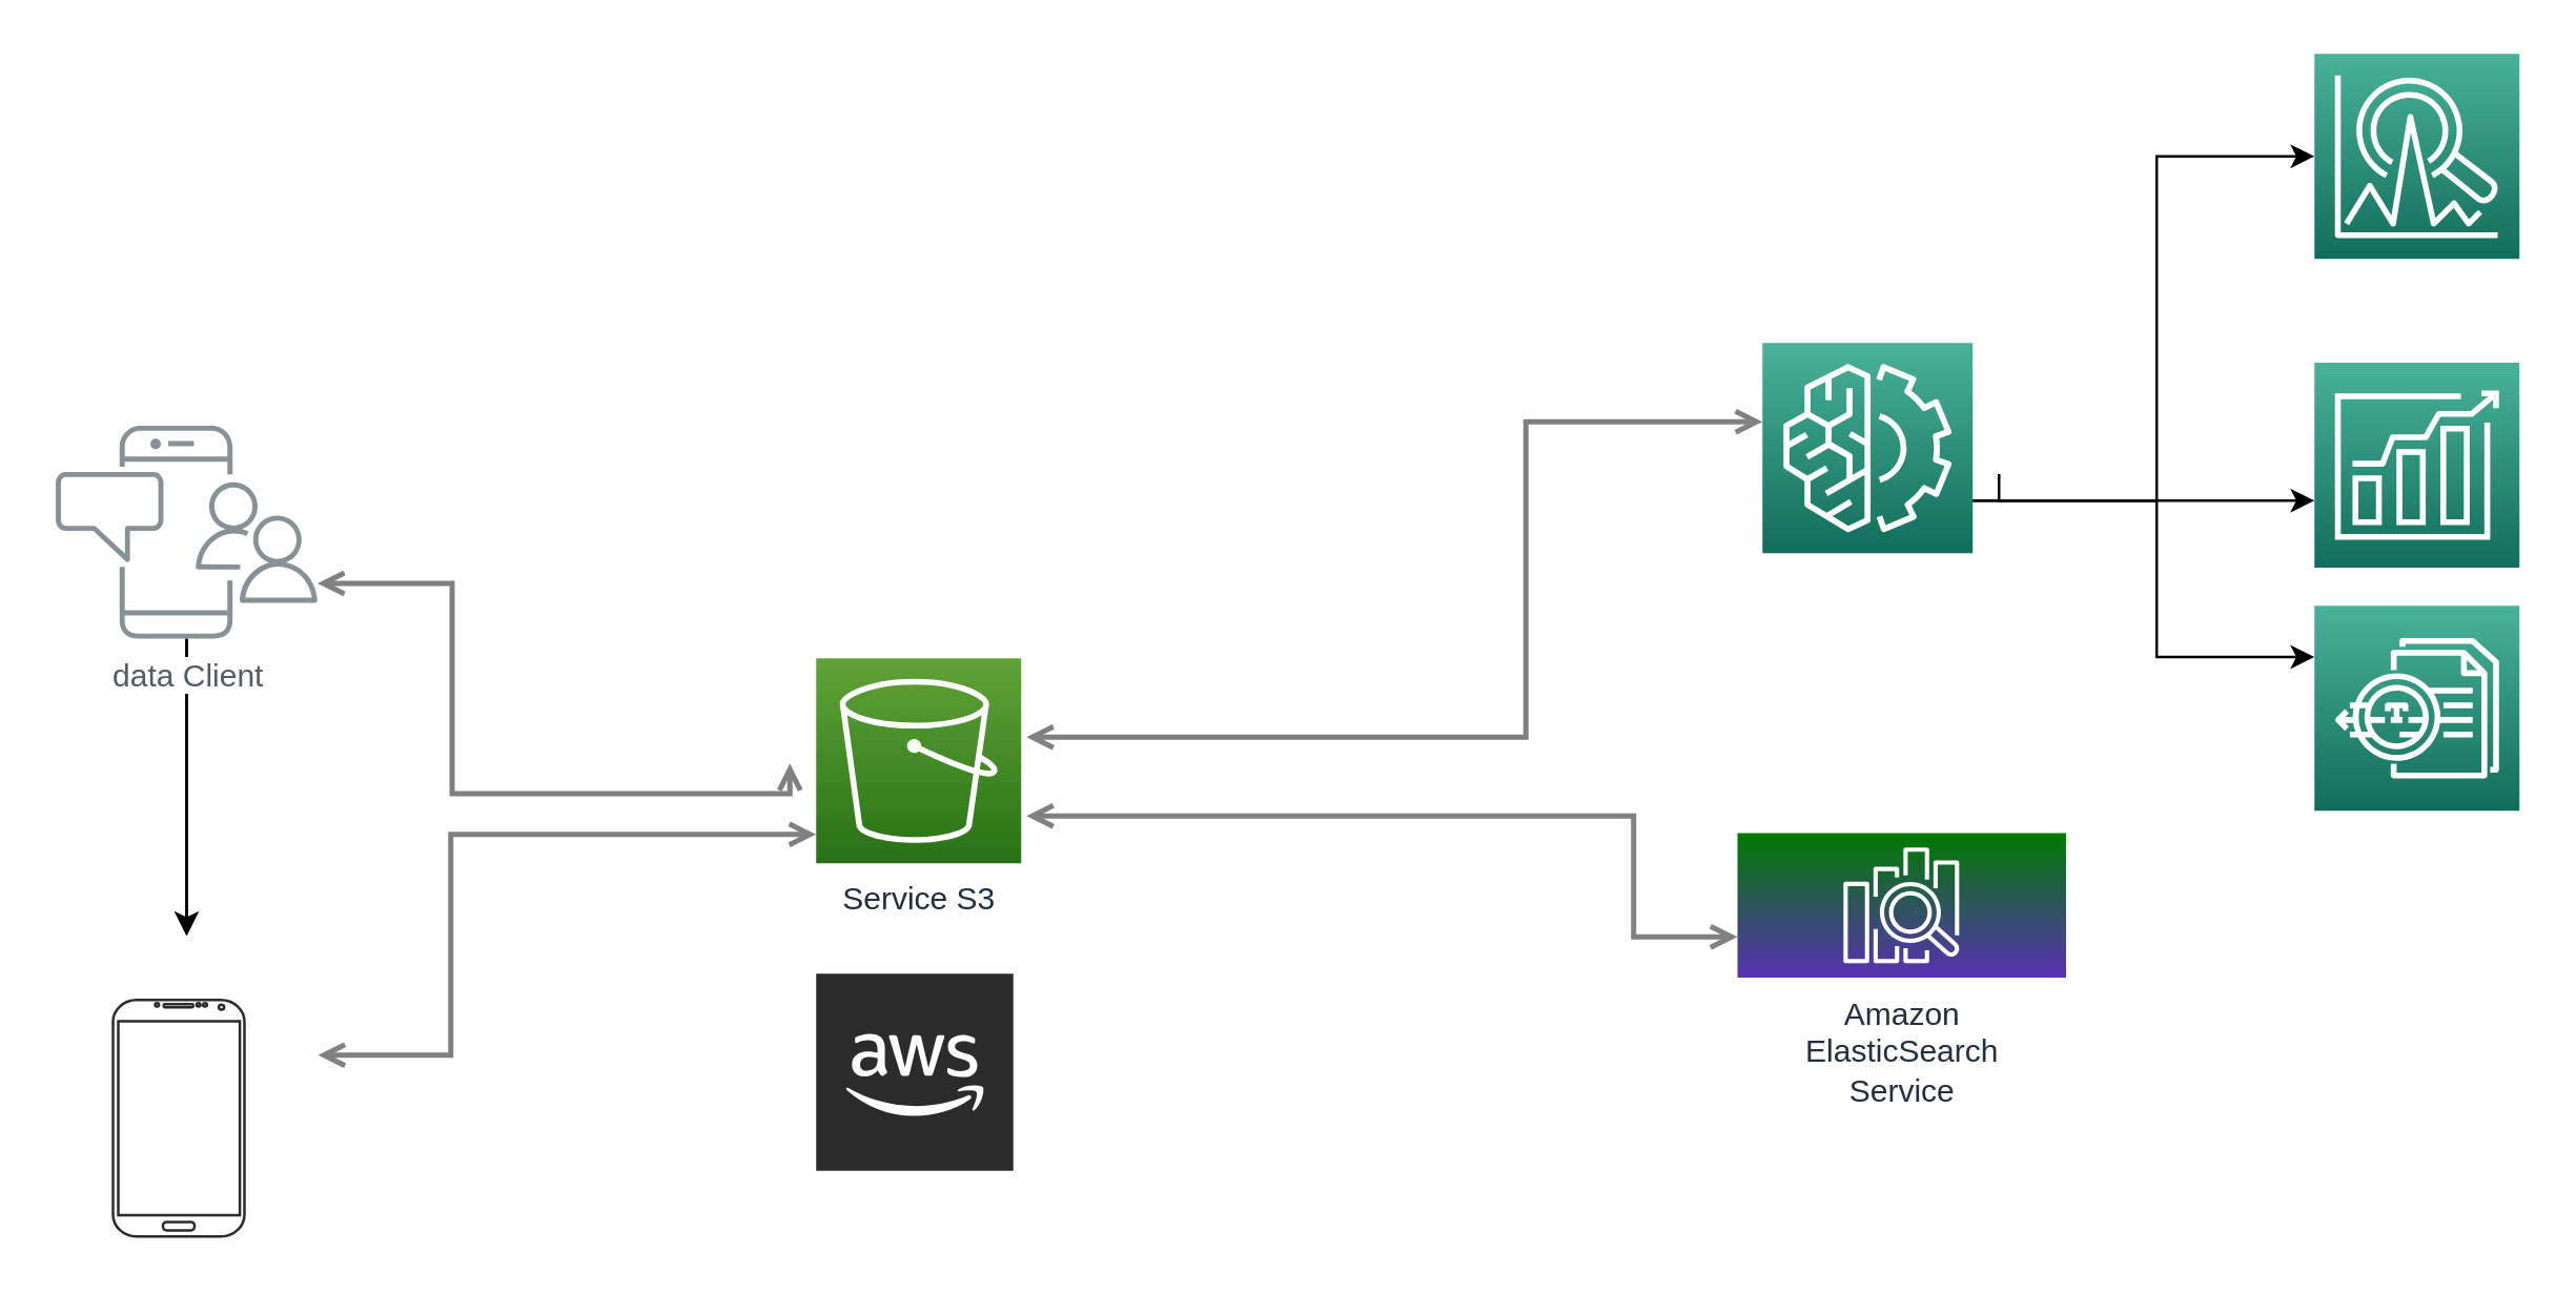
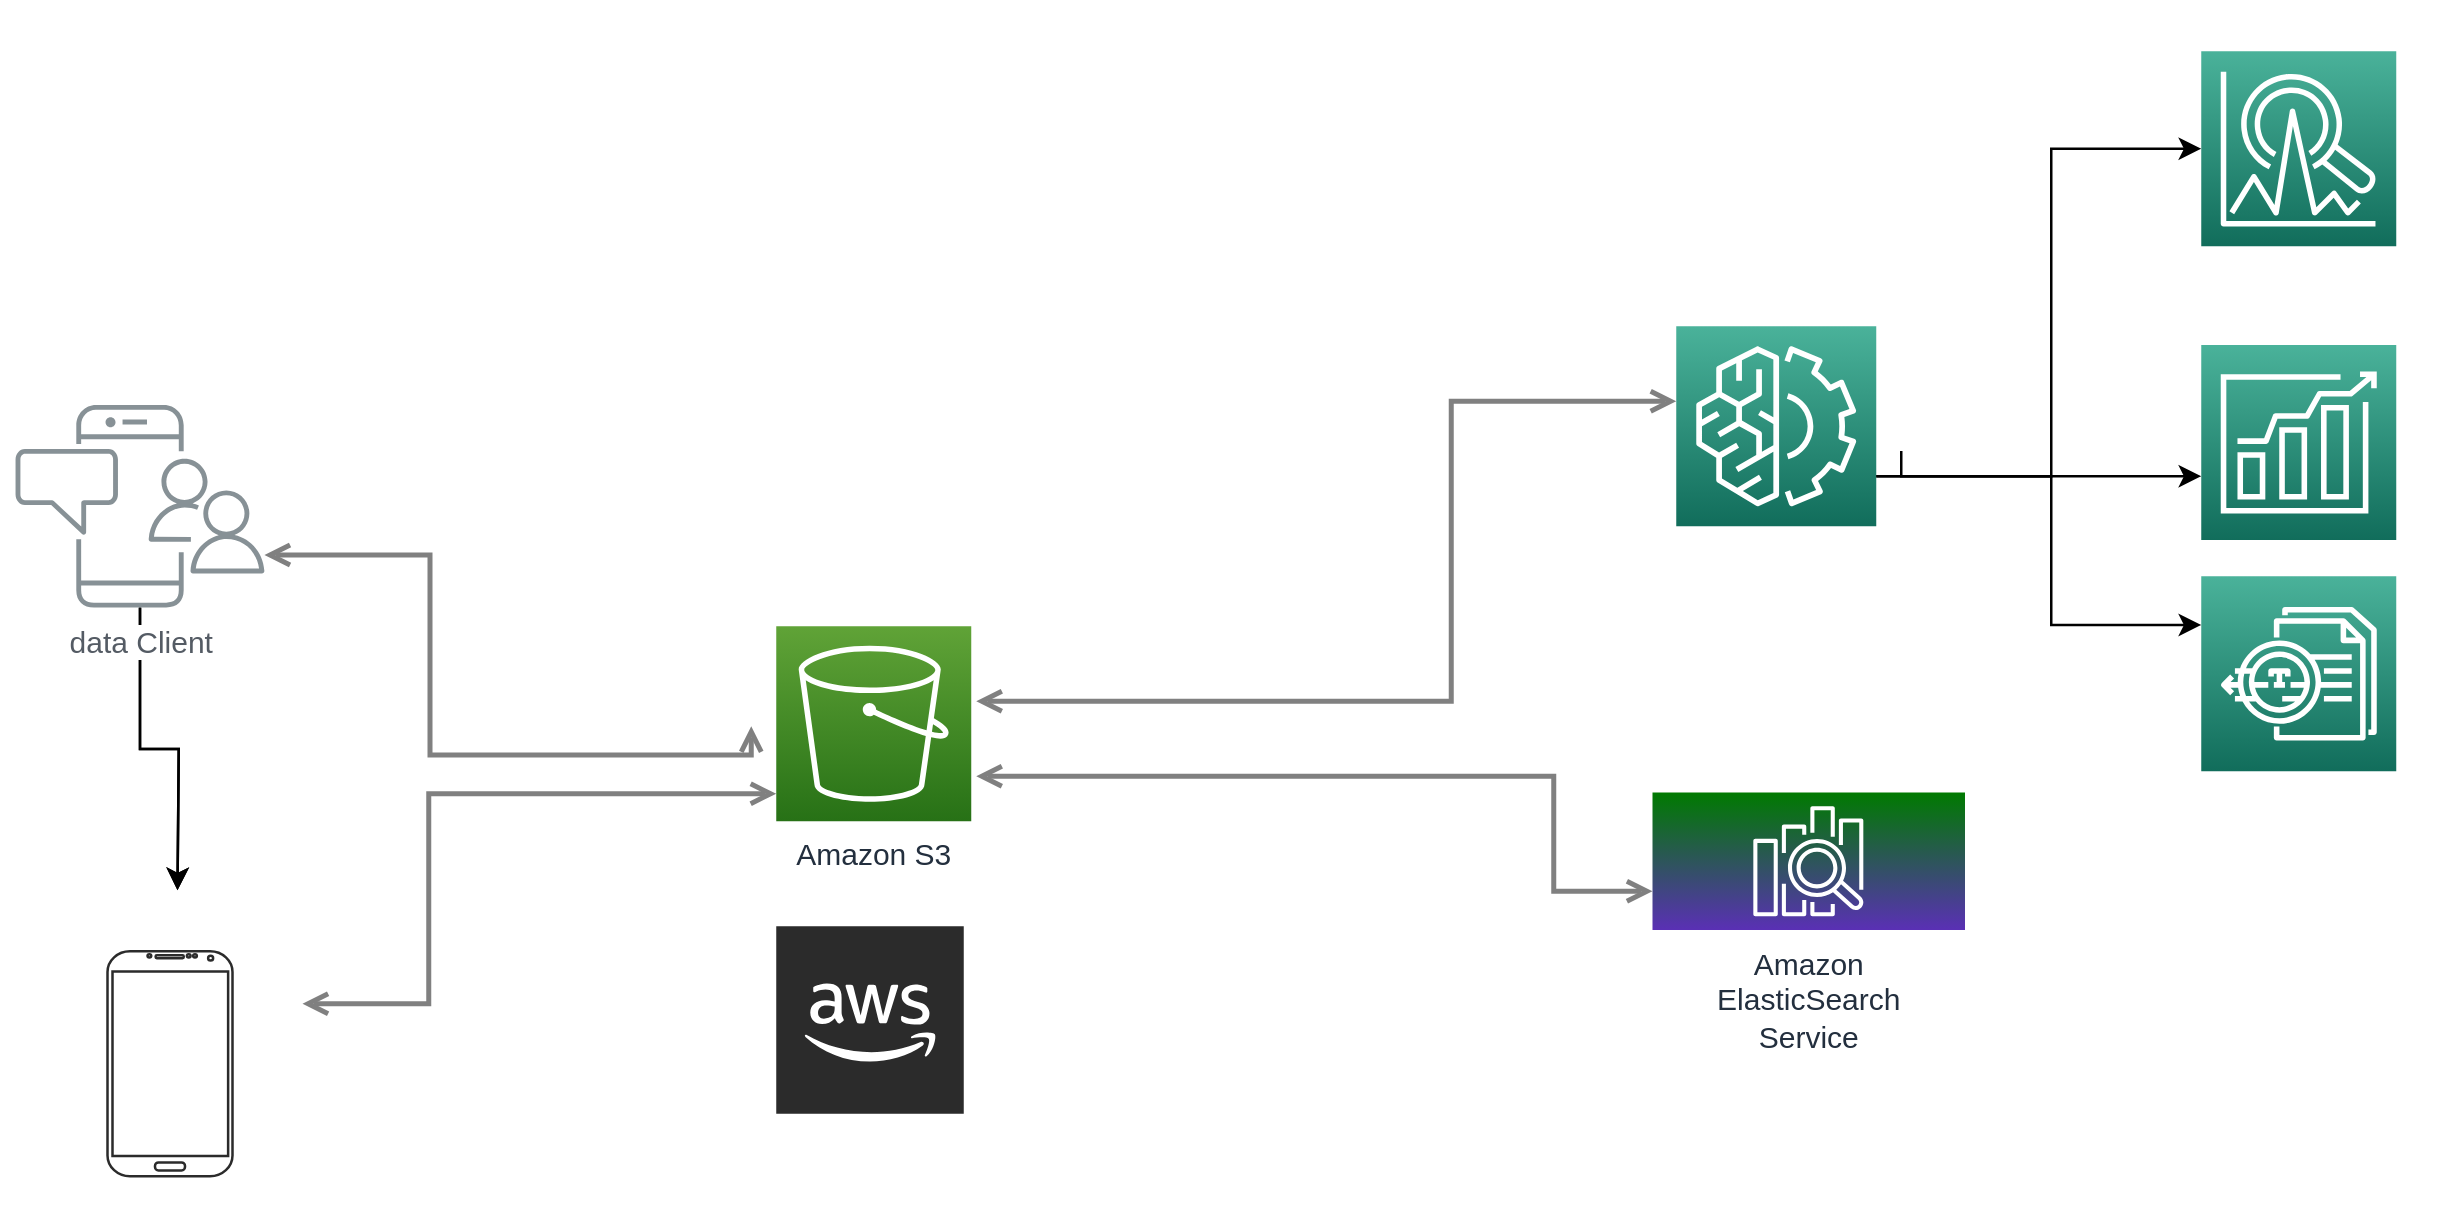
- <mxCell id="8" value="data Client" style="outlineConnect=0;gradientColor=none;fontColor=#545B64;strokeColor=none;fillColor=#879196;dashed=0;verticalLabelPosition=bottom;verticalAlign=top;align=center;html=1;fontSize=12;fontStyle=0;aspect=fixed;shape=mxgraph.aws4.illustration_notification;pointerEvents=1;labelBackgroundColor=#ffffff;" parent="1" vertex="1"><mxGeometry x="20.5" y="161.5" width="100" height="81" as="geometry" /></mxCell>
+ <mxCell id="8" value="data Client" style="outlineConnect=0;gradientColor=none;fontColor=#545B64;strokeColor=none;fillColor=#879196;dashed=0;verticalLabelPosition=bottom;verticalAlign=top;align=center;html=1;fontSize=12;fontStyle=0;aspect=fixed;shape=mxgraph.aws4.illustration_notification;pointerEvents=1;labelBackgroundColor=#ffffff;" parent="1" vertex="1"><mxGeometry x="5.5" y="161.5" width="100" height="81" as="geometry" /></mxCell>
- <mxCell id="9" value="Service S3" style="outlineConnect=0;fontColor=#232F3E;gradientColor=#60A337;gradientDirection=north;fillColor=#277116;strokeColor=#ffffff;dashed=0;verticalLabelPosition=bottom;verticalAlign=top;align=center;html=1;fontSize=12;fontStyle=0;aspect=fixed;shape=mxgraph.aws4.resourceIcon;resIcon=mxgraph.aws4.s3;labelBackgroundColor=#ffffff;" parent="1" vertex="1"><mxGeometry x="310" y="250" width="78" height="78" as="geometry" /></mxCell>
+ <mxCell id="9" value="Amazon S3" style="outlineConnect=0;fontColor=#232F3E;gradientColor=#60A337;gradientDirection=north;fillColor=#277116;strokeColor=#ffffff;dashed=0;verticalLabelPosition=bottom;verticalAlign=top;align=center;html=1;fontSize=12;fontStyle=0;aspect=fixed;shape=mxgraph.aws4.resourceIcon;resIcon=mxgraph.aws4.s3;labelBackgroundColor=#ffffff;" parent="1" vertex="1"><mxGeometry x="310" y="250" width="78" height="78" as="geometry" /></mxCell>
